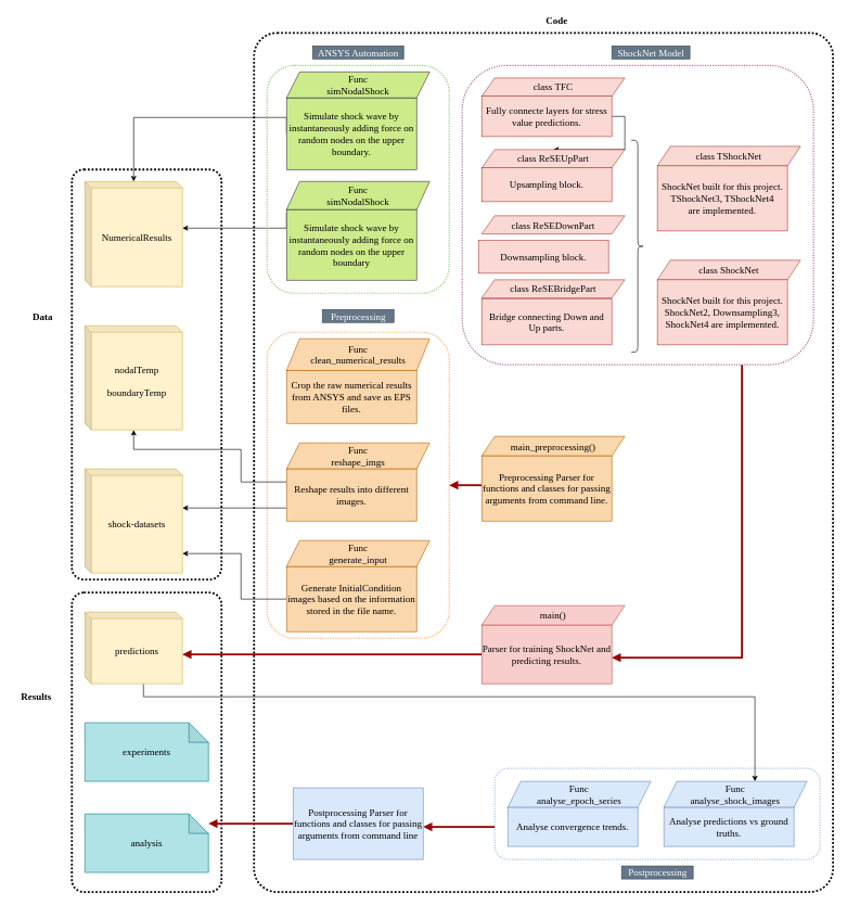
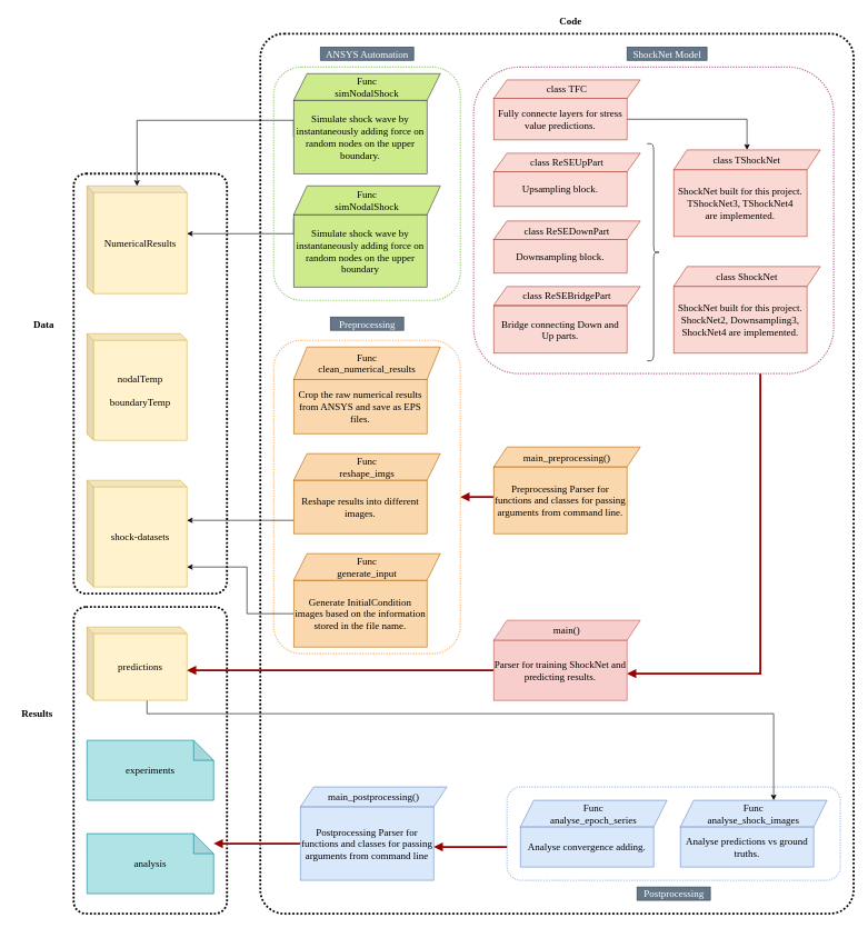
- <mxCell id="26" value="" style="edgeStyle=orthogonalEdgeStyle;rounded=0;orthogonalLoop=1;jettySize=auto;html=1;exitX=1;exitY=0.5;exitDx=0;exitDy=0;fontSize=15;fontFamily=Tahoma;" edge="1" parent="1" source="54" target="61"><mxGeometry relative="1" as="geometry"><mxPoint x="620" y="484.34" as="targetPoint" /></mxGeometry></mxCell>
+ <mxCell id="26" value="" style="edgeStyle=orthogonalEdgeStyle;rounded=0;orthogonalLoop=1;jettySize=auto;html=1;entryX=0.5;entryY=0;entryDx=0;entryDy=0;exitX=1;exitY=0.5;exitDx=0;exitDy=0;fontSize=15;fontFamily=Tahoma;" edge="1" parent="1" source="54" target="55"><mxGeometry relative="1" as="geometry"><mxPoint x="620" y="484.34" as="targetPoint" /></mxGeometry></mxCell>
- <mxCell id="58" value="Downsampling block." style="rounded=0;whiteSpace=wrap;html=1;fillColor=#fad9d5;strokeColor=#ae4132;fontSize=15;fontFamily=Tahoma;" vertex="1" parent="1"><mxGeometry x="735" y="369" width="200" height="50.34" as="geometry" /></mxCell>
+ <mxCell id="58" value="Downsampling block." style="rounded=0;whiteSpace=wrap;html=1;fillColor=#fad9d5;strokeColor=#ae4132;fontSize=15;fontFamily=Tahoma;" vertex="1" parent="1"><mxGeometry x="740" y="359" width="200" height="50.34" as="geometry" /></mxCell>
- <mxCell id="14" value="" style="edgeStyle=orthogonalEdgeStyle;rounded=0;orthogonalLoop=1;jettySize=auto;html=1;exitX=0;exitY=0.25;exitDx=0;exitDy=0;fontSize=15;fontFamily=Tahoma;" edge="1" parent="1" source="45" target="11"><mxGeometry relative="1" as="geometry"><mxPoint x="440" y="370" as="sourcePoint" /><mxPoint x="270" y="345" as="targetPoint" /><Array as="points"><mxPoint x="370" y="740" /><mxPoint x="370" y="690" /><mxPoint x="205" y="690" /></Array></mxGeometry></mxCell>
+ <mxCell id="36" value="main_postprocessing()" style="shape=parallelogram;perimeter=parallelogramPerimeter;whiteSpace=wrap;html=1;fixedSize=1;fillColor=#dae8fc;strokeColor=#6c8ebf;fontSize=15;fontFamily=Tahoma;" vertex="1" parent="1"><mxGeometry x="450" y="1179.94" width="220" height="30" as="geometry" /></mxCell>
- <mxCell id="39" value="Analyse convergence trends." style="rounded=0;whiteSpace=wrap;html=1;fillColor=#dae8fc;strokeColor=#6c8ebf;fontSize=15;fontFamily=Tahoma;" vertex="1" parent="1"><mxGeometry x="780" y="1240" width="200" height="60" as="geometry" /></mxCell>
+ <mxCell id="39" value="Analyse convergence adding." style="rounded=0;whiteSpace=wrap;html=1;fillColor=#dae8fc;strokeColor=#6c8ebf;fontSize=15;fontFamily=Tahoma;" vertex="1" parent="1"><mxGeometry x="780" y="1240" width="200" height="60" as="geometry" /></mxCell>
